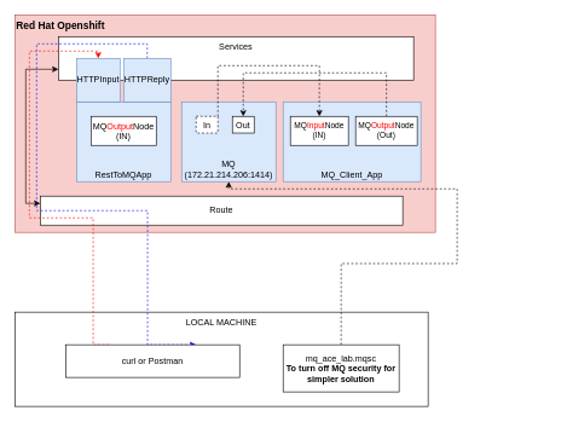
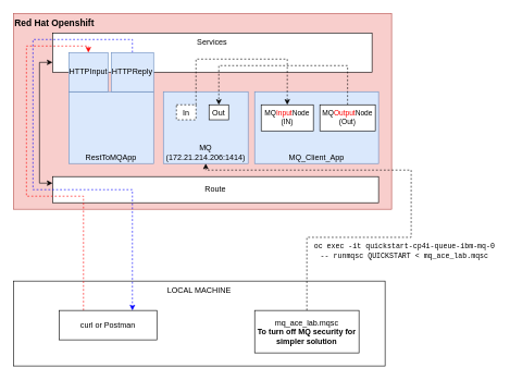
- <mxCell id="20" value="MQ&lt;font color=&quot;#ff0000&quot;&gt;Output&lt;/font&gt;Node&lt;br&gt;(IN)" style="rounded=0;whiteSpace=wrap;html=1;verticalAlign=top;" parent="1" vertex="1"><mxGeometry x="125" y="160" width="90" height="40" as="geometry" /></mxCell>
- <mxCell id="5" value="Route" style="rounded=0;whiteSpace=wrap;html=1;align=center;" parent="1" vertex="1"><mxGeometry x="55" y="270" width="500" height="40" as="geometry" /></mxCell>
+ <mxCell id="5" value="Route" style="rounded=0;whiteSpace=wrap;html=1;align=center;" parent="1" vertex="1"><mxGeometry x="80" y="270" width="500" height="40" as="geometry" /></mxCell>
+ <mxCell id="24" value="oc exec -it quickstart-cp4i-queue-ibm-mq-0 &lt;br&gt;-- runmqsc QUICKSTART &amp;lt; mq_ace_lab.mqsc" style="text;html=1;strokeColor=none;fillColor=none;align=center;verticalAlign=middle;whiteSpace=wrap;rounded=0;fontSize=11;fontFamily=Courier New;" parent="1" vertex="1"><mxGeometry x="480" y="370" width="280" height="30" as="geometry" /></mxCell>
- <mxCell id="19" value="curl or Postman" style="rounded=0;whiteSpace=wrap;html=1;" parent="1" vertex="1"><mxGeometry x="90" y="475" width="240" height="45" as="geometry" /></mxCell>
+ <mxCell id="19" value="curl or Postman" style="rounded=0;whiteSpace=wrap;html=1;" parent="1" vertex="1"><mxGeometry x="90" y="475" width="150" height="45" as="geometry" /></mxCell>
